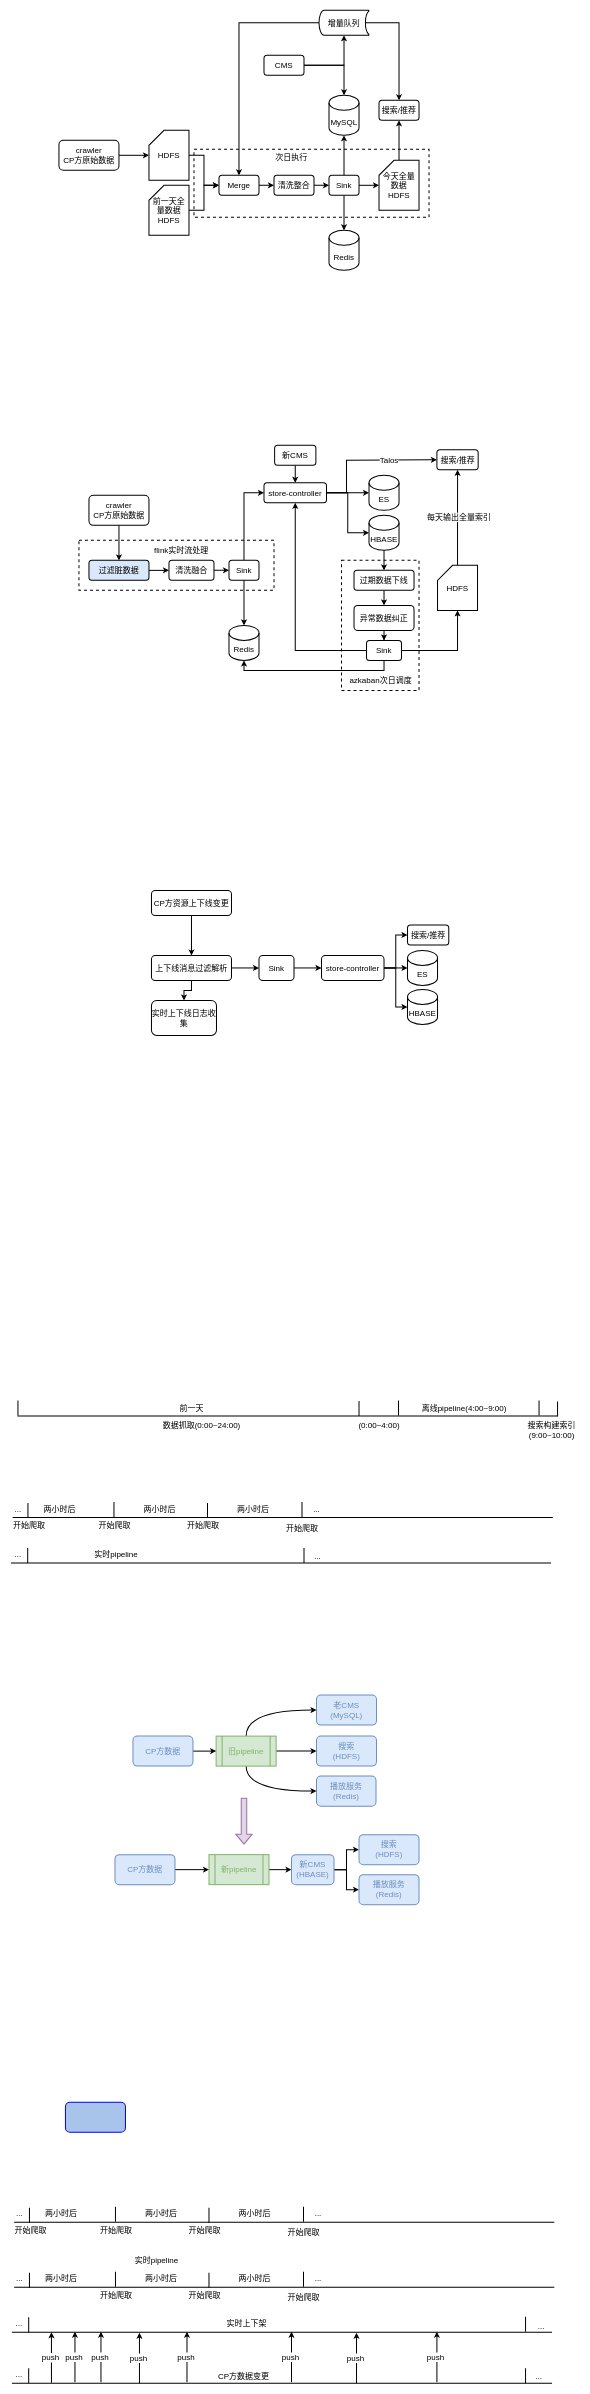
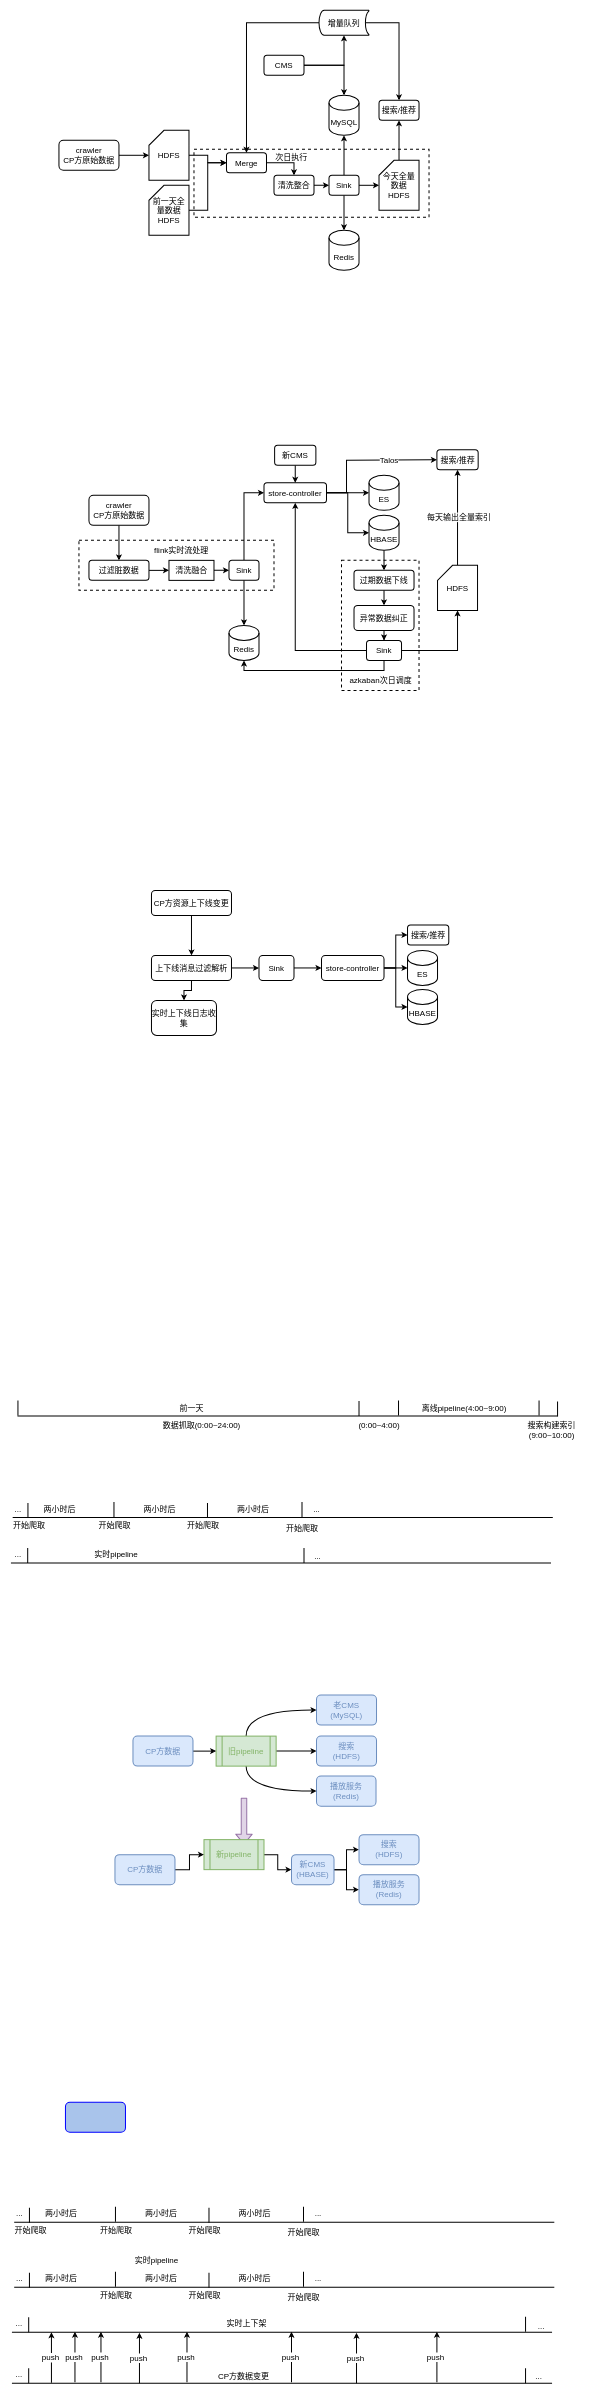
- <mxCell id="12" value="Merge" style="rounded=1;whiteSpace=wrap;html=1;strokeWidth=2;fontSize=16;" vertex="1" parent="1"><mxGeometry x="437" y="350" width="80" height="40" as="geometry" /></mxCell>
+ <mxCell id="12" value="Merge" style="rounded=1;whiteSpace=wrap;html=1;strokeWidth=2;fontSize=16;" vertex="1" parent="1"><mxGeometry x="452" y="305" width="80" height="40" as="geometry" /></mxCell>
- <mxCell id="34" value="过滤脏数据" style="rounded=1;whiteSpace=wrap;html=1;strokeWidth=2;fontSize=16;fillColor=#dae8fc;" vertex="1" parent="1"><mxGeometry x="177" y="1120" width="120" height="40" as="geometry" /></mxCell>
+ <mxCell id="34" value="过滤脏数据" style="rounded=1;whiteSpace=wrap;html=1;strokeWidth=2;fontSize=16;" vertex="1" parent="1"><mxGeometry x="177" y="1120" width="120" height="40" as="geometry" /></mxCell>
- <mxCell id="36" value="清洗融合" style="rounded=1;whiteSpace=wrap;html=1;strokeWidth=2;fontSize=16;" vertex="1" parent="1"><mxGeometry x="337" y="1120" width="90" height="40" as="geometry" /></mxCell>
+ <mxCell id="36" value="清洗融合" style="whiteSpace=wrap;html=1;strokeWidth=2;fontSize=16;rounded=0;" vertex="1" parent="1"><mxGeometry x="337" y="1120" width="90" height="40" as="geometry" /></mxCell>
- <mxCell id="99" value="&lt;font color=&quot;#82b366&quot;&gt;新pipeline&lt;/font&gt;" style="shape=process;whiteSpace=wrap;html=1;backgroundOutline=1;strokeColor=#82b366;strokeWidth=2;fillColor=#d5e8d4;fontSize=16;" vertex="1" parent="1"><mxGeometry x="417" y="3708" width="120" height="60" as="geometry" /></mxCell>
+ <mxCell id="99" value="&lt;font color=&quot;#82b366&quot;&gt;新pipeline&lt;/font&gt;" style="shape=process;whiteSpace=wrap;html=1;backgroundOutline=1;strokeColor=#82b366;strokeWidth=2;fillColor=#d5e8d4;fontSize=16;" vertex="1" parent="1"><mxGeometry x="407" y="3678" width="120" height="60" as="geometry" /></mxCell>
